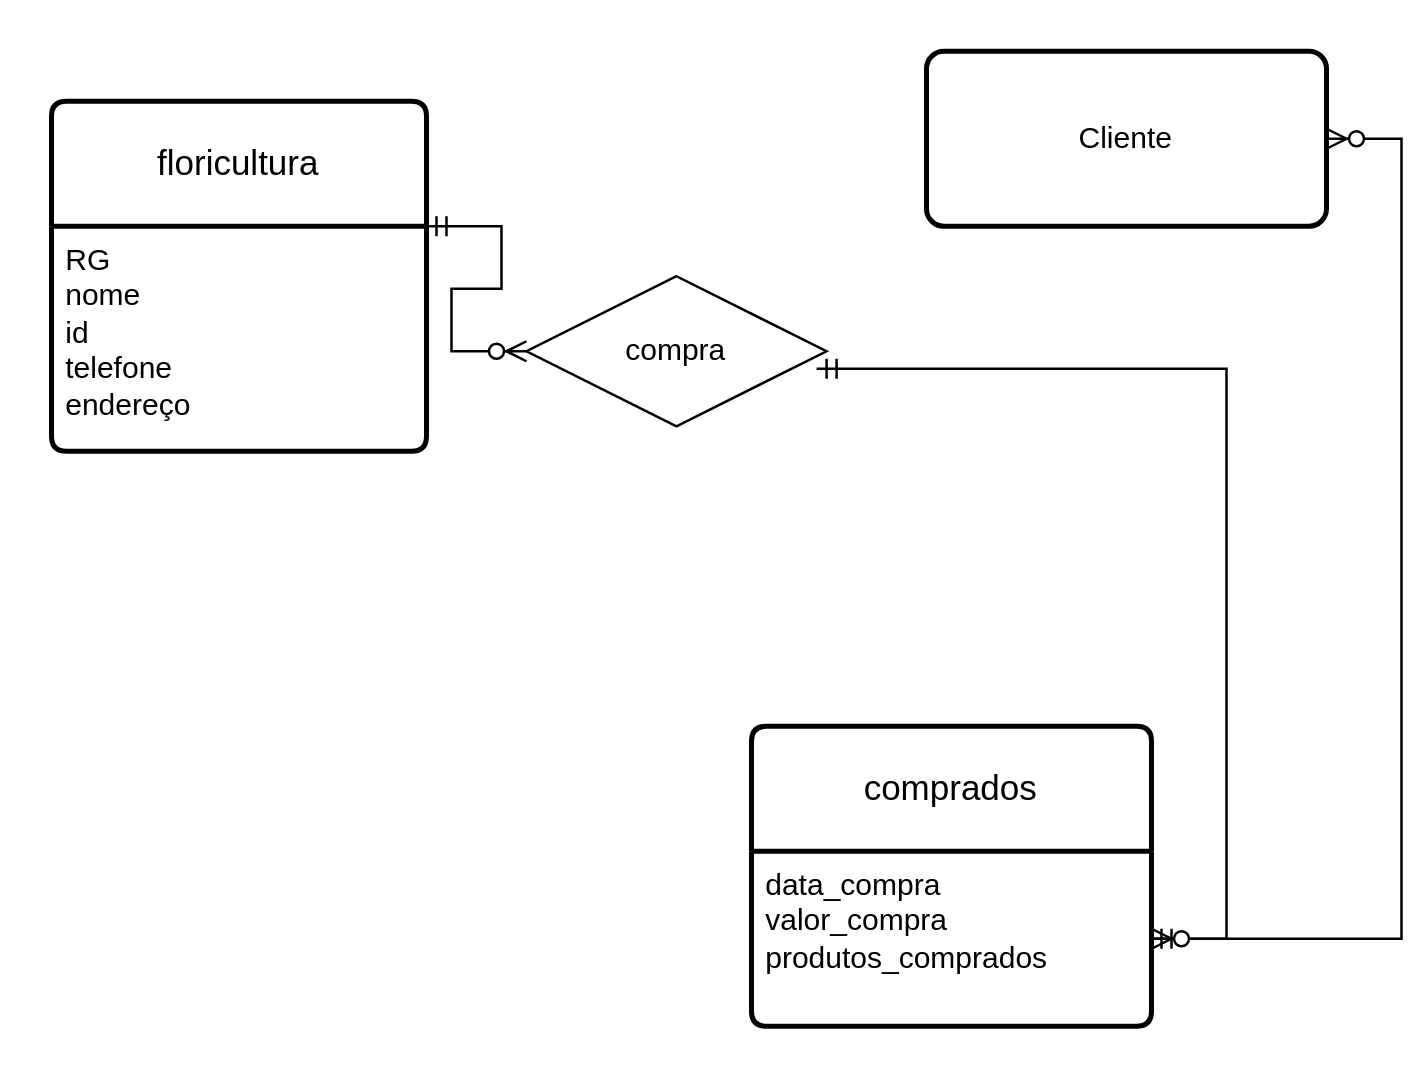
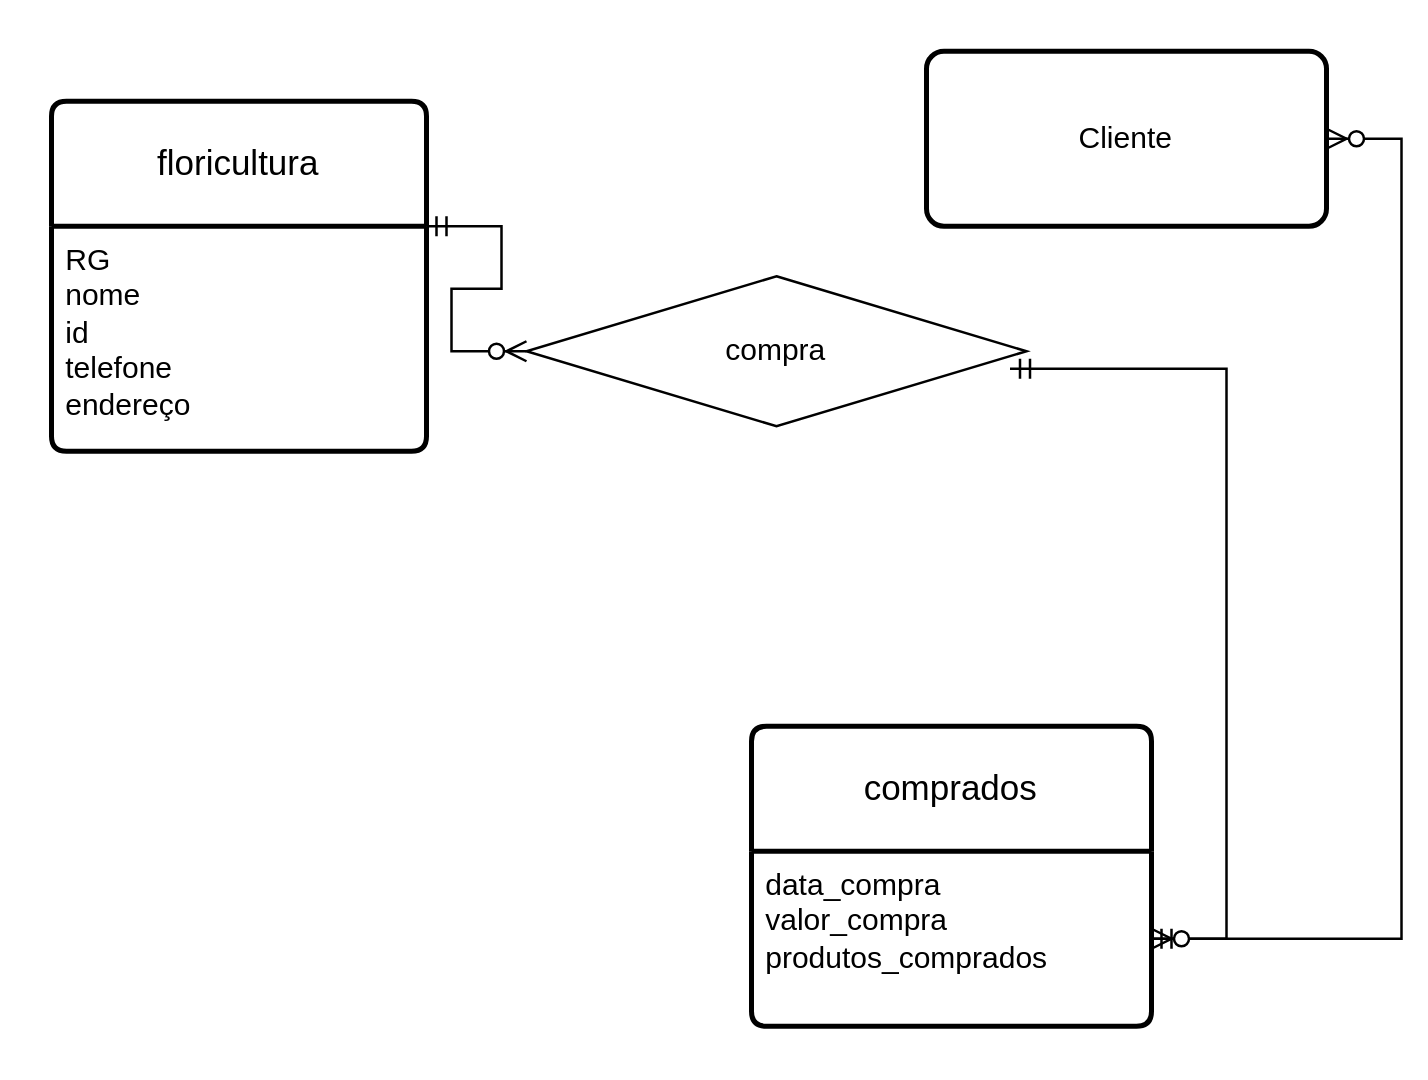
- <mxCell id="9" value="compra" style="shape=rhombus;perimeter=rhombusPerimeter;whiteSpace=wrap;html=1;align=center;" vertex="1" parent="1"><mxGeometry x="210" y="110" width="120" height="60" as="geometry" /></mxCell>
+ <mxCell id="9" value="compra" style="shape=rhombus;perimeter=rhombusPerimeter;whiteSpace=wrap;html=1;align=center;" vertex="1" parent="1"><mxGeometry x="210" y="110" width="200" height="60" as="geometry" /></mxCell>
